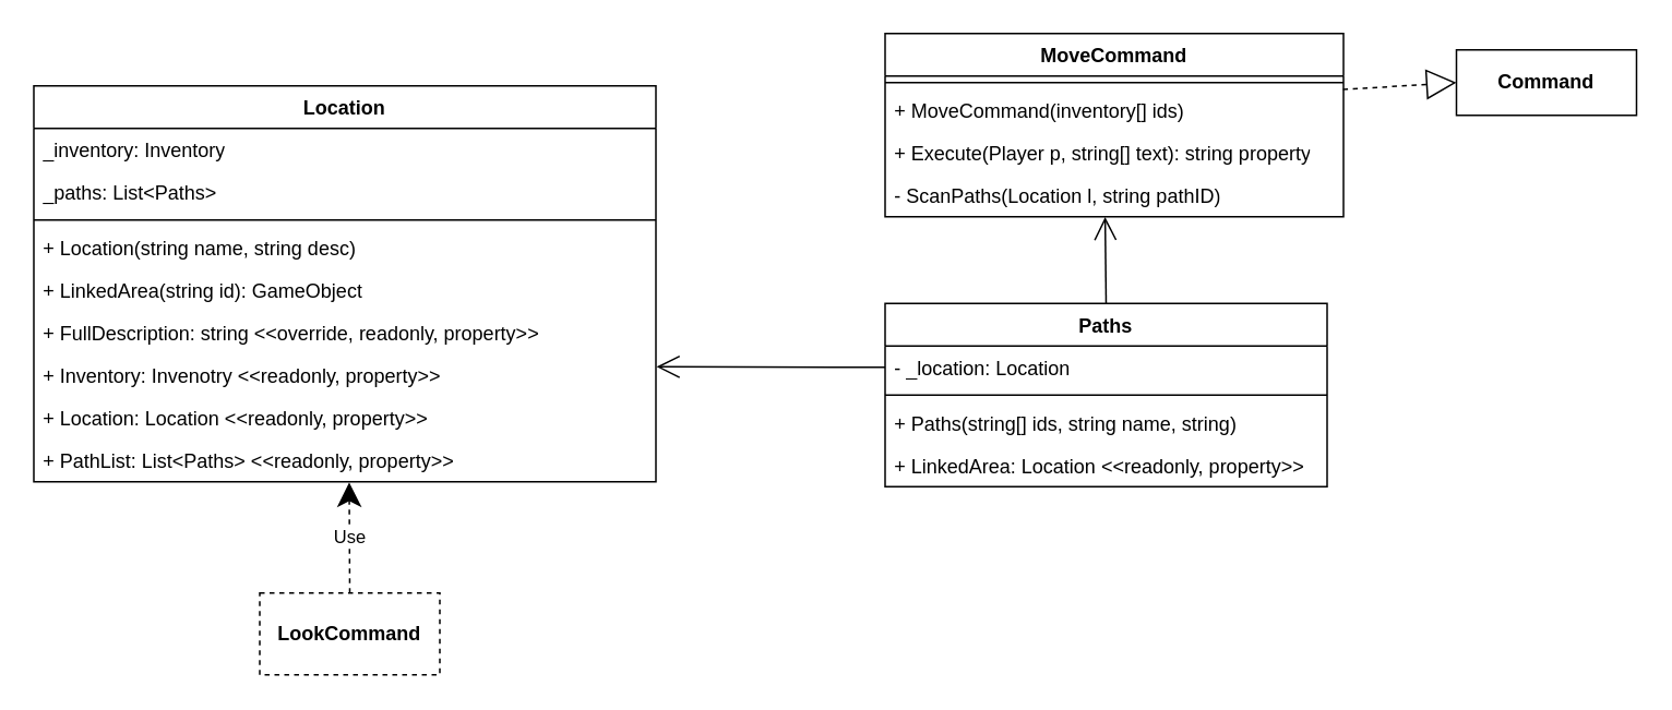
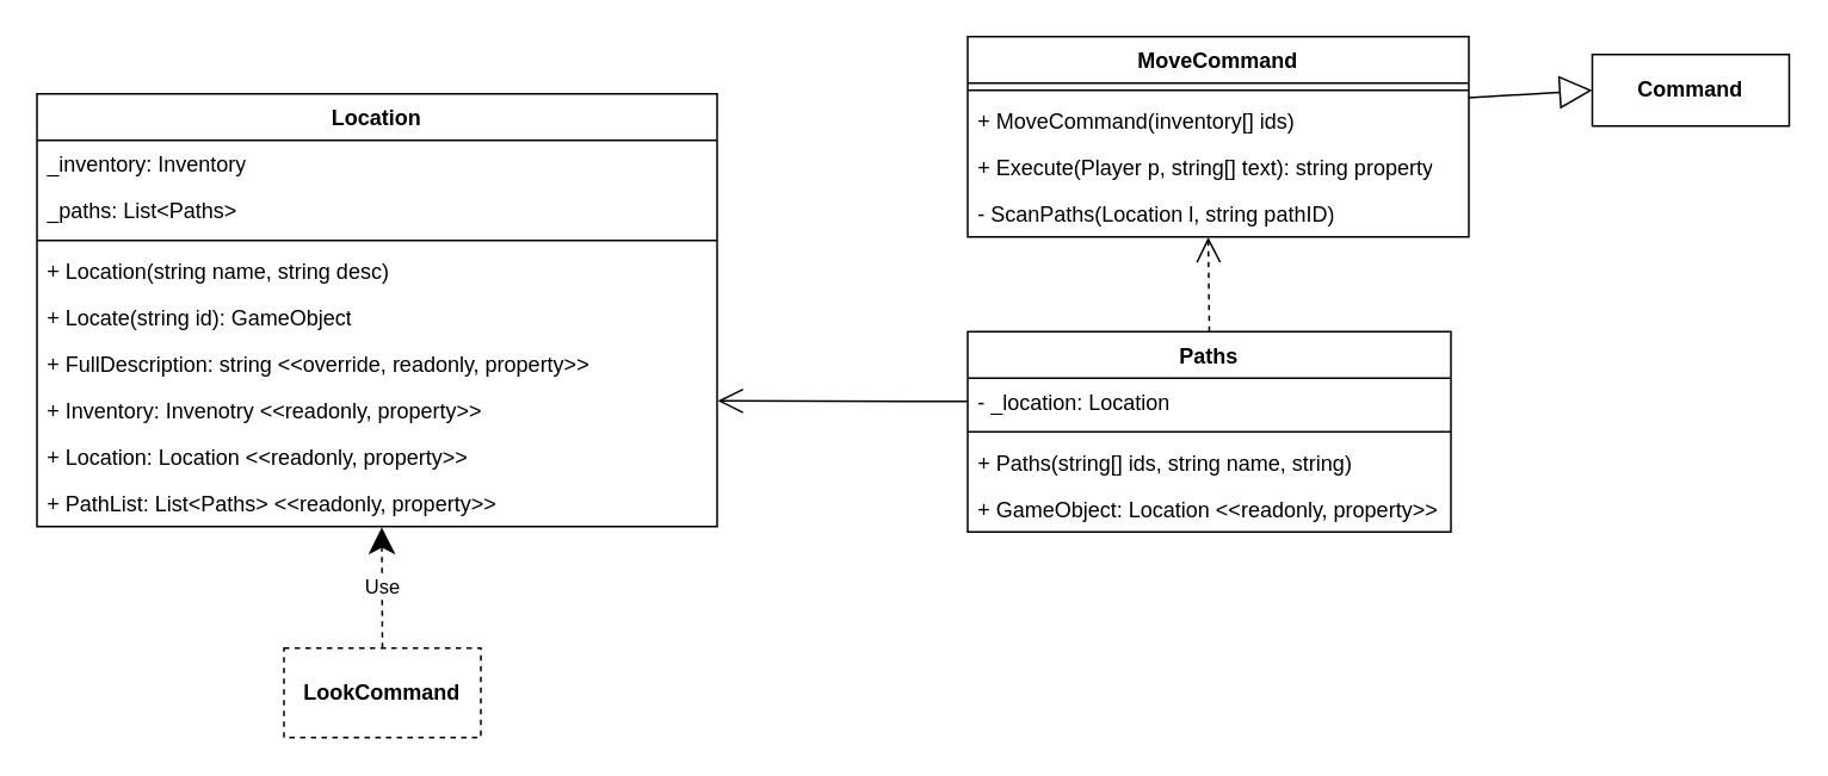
- <mxCell id="8" value="" style="endArrow=block;endSize=16;endFill=0;html=1;rounded=0;exitX=0.999;exitY=0.009;exitDx=0;exitDy=0;exitPerimeter=0;entryX=0;entryY=0.5;entryDx=0;entryDy=0;dashed=1;" parent="1" source="4" target="7" edge="1"><mxGeometry width="160" relative="1" as="geometry"><mxPoint x="850" y="112" as="sourcePoint" /><mxPoint x="1010" y="112" as="targetPoint" /></mxGeometry></mxCell>
+ <mxCell id="8" value="" style="endArrow=block;endSize=16;endFill=0;html=1;rounded=0;exitX=0.999;exitY=0.009;exitDx=0;exitDy=0;exitPerimeter=0;entryX=0;entryY=0.5;entryDx=0;entryDy=0;" parent="1" source="4" target="7" edge="1"><mxGeometry width="160" relative="1" as="geometry"><mxPoint x="850" y="112" as="sourcePoint" /><mxPoint x="1010" y="112" as="targetPoint" /></mxGeometry></mxCell>
- <mxCell id="16" value="" style="endArrow=open;endFill=1;endSize=12;html=1;rounded=0;exitX=0.5;exitY=0;exitDx=0;exitDy=0;entryX=0.48;entryY=1.005;entryDx=0;entryDy=0;entryPerimeter=0;" parent="1" source="9" target="6" edge="1"><mxGeometry width="160" relative="1" as="geometry"><mxPoint y="212" as="sourcePoint" x="420" /><mxPoint x="580" y="212" as="targetPoint" /></mxGeometry></mxCell>
+ <mxCell id="16" value="" style="endArrow=open;endFill=1;endSize=12;html=1;rounded=0;exitX=0.5;exitY=0;exitDx=0;exitDy=0;entryX=0.48;entryY=1.005;entryDx=0;entryDy=0;entryPerimeter=0;dashed=1;" parent="1" source="9" target="6" edge="1"><mxGeometry width="160" relative="1" as="geometry"><mxPoint y="212" as="sourcePoint" x="420" /><mxPoint x="580" y="212" as="targetPoint" /></mxGeometry></mxCell>
- <mxCell id="22" value="+ LinkedArea(string id): GameObject" style="text;strokeColor=none;fillColor=none;align=left;verticalAlign=top;spacingLeft=4;spacingRight=4;overflow=hidden;rotatable=0;points=[[0,0.5],[1,0.5]];portConstraint=eastwest;whiteSpace=wrap;html=1;" parent="17" vertex="1"><mxGeometry y="112" width="380" height="26" as="geometry" /></mxCell>
+ <mxCell id="22" value="+ Locate(string id): GameObject" style="text;strokeColor=none;fillColor=none;align=left;verticalAlign=top;spacingLeft=4;spacingRight=4;overflow=hidden;rotatable=0;points=[[0,0.5],[1,0.5]];portConstraint=eastwest;whiteSpace=wrap;html=1;" parent="17" vertex="1"><mxGeometry y="112" width="380" height="26" as="geometry" /></mxCell>
- <mxCell id="13" value="+ LinkedArea: Location &amp;lt;&amp;lt;readonly, property&amp;gt;&amp;gt;" style="text;strokeColor=none;fillColor=none;align=left;verticalAlign=top;spacingLeft=4;spacingRight=4;overflow=hidden;rotatable=0;points=[[0,0.5],[1,0.5]];portConstraint=eastwest;whiteSpace=wrap;html=1;" vertex="1" parent="9"><mxGeometry y="86" width="270" height="26" as="geometry" /></mxCell>
+ <mxCell id="13" value="+ GameObject: Location &amp;lt;&amp;lt;readonly, property&amp;gt;&amp;gt;" style="text;strokeColor=none;fillColor=none;align=left;verticalAlign=top;spacingLeft=4;spacingRight=4;overflow=hidden;rotatable=0;points=[[0,0.5],[1,0.5]];portConstraint=eastwest;whiteSpace=wrap;html=1;" vertex="1" parent="9"><mxGeometry y="86" width="270" height="26" as="geometry" /></mxCell>
